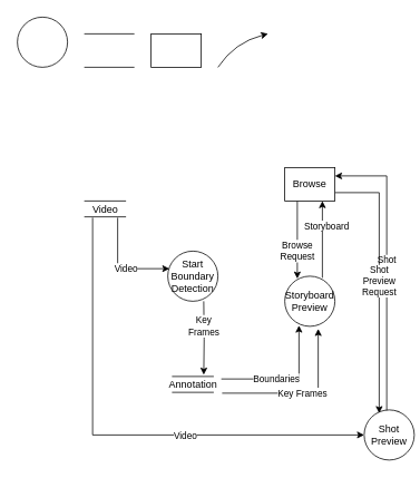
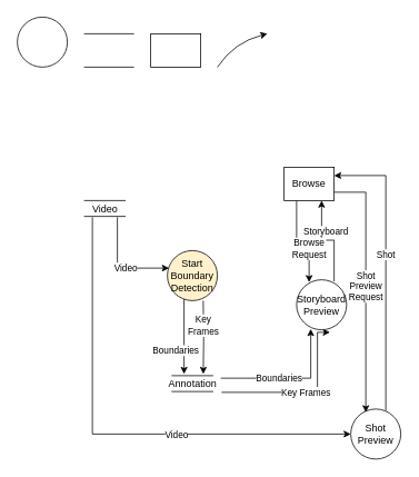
- <mxCell id="7" value="Start Boundary Detection" style="ellipse;whiteSpace=wrap;html=1;aspect=fixed;" vertex="1" parent="1"><mxGeometry x="200" y="300" width="60" height="60" as="geometry" /></mxCell>
+ <mxCell id="7" value="Start Boundary Detection" style="ellipse;whiteSpace=wrap;html=1;aspect=fixed;fillColor=#fff2cc;" vertex="1" parent="1"><mxGeometry x="200" y="300" width="60" height="60" as="geometry" /></mxCell>
- <mxCell id="21" value="Storyboard Preview" style="ellipse;whiteSpace=wrap;html=1;aspect=fixed;" vertex="1" parent="1"><mxGeometry x="340" y="330" width="60" height="60" as="geometry" /></mxCell>
+ <mxCell id="21" value="Storyboard Preview" style="ellipse;whiteSpace=wrap;html=1;aspect=fixed;" vertex="1" parent="1"><mxGeometry x="355" y="335" width="60" height="60" as="geometry" /></mxCell>
+ <mxCell id="5" value="Boundaries" style="edgeStyle=orthogonalEdgeStyle;rounded=0;orthogonalLoop=1;jettySize=auto;html=1;entryX=0.357;entryY=-0.1;entryDx=0;entryDy=0;entryPerimeter=0;exitX=0.333;exitY=0.967;exitDx=0;exitDy=0;exitPerimeter=0;" edge="1" parent="1" source="7" target="19"><mxGeometry x="0.378" y="-10" relative="1" as="geometry"><mxPoint as="offset" /></mxGeometry></mxCell>
- <mxCell id="23" value="Shot Preview" style="ellipse;whiteSpace=wrap;html=1;aspect=fixed;" vertex="1" parent="1"><mxGeometry x="435" y="490" width="60" height="60" as="geometry" /></mxCell>
+ <mxCell id="23" value="Shot Preview" style="ellipse;whiteSpace=wrap;html=1;aspect=fixed;" vertex="1" parent="1"><mxGeometry x="420" y="490" width="60" height="60" as="geometry" /></mxCell>
